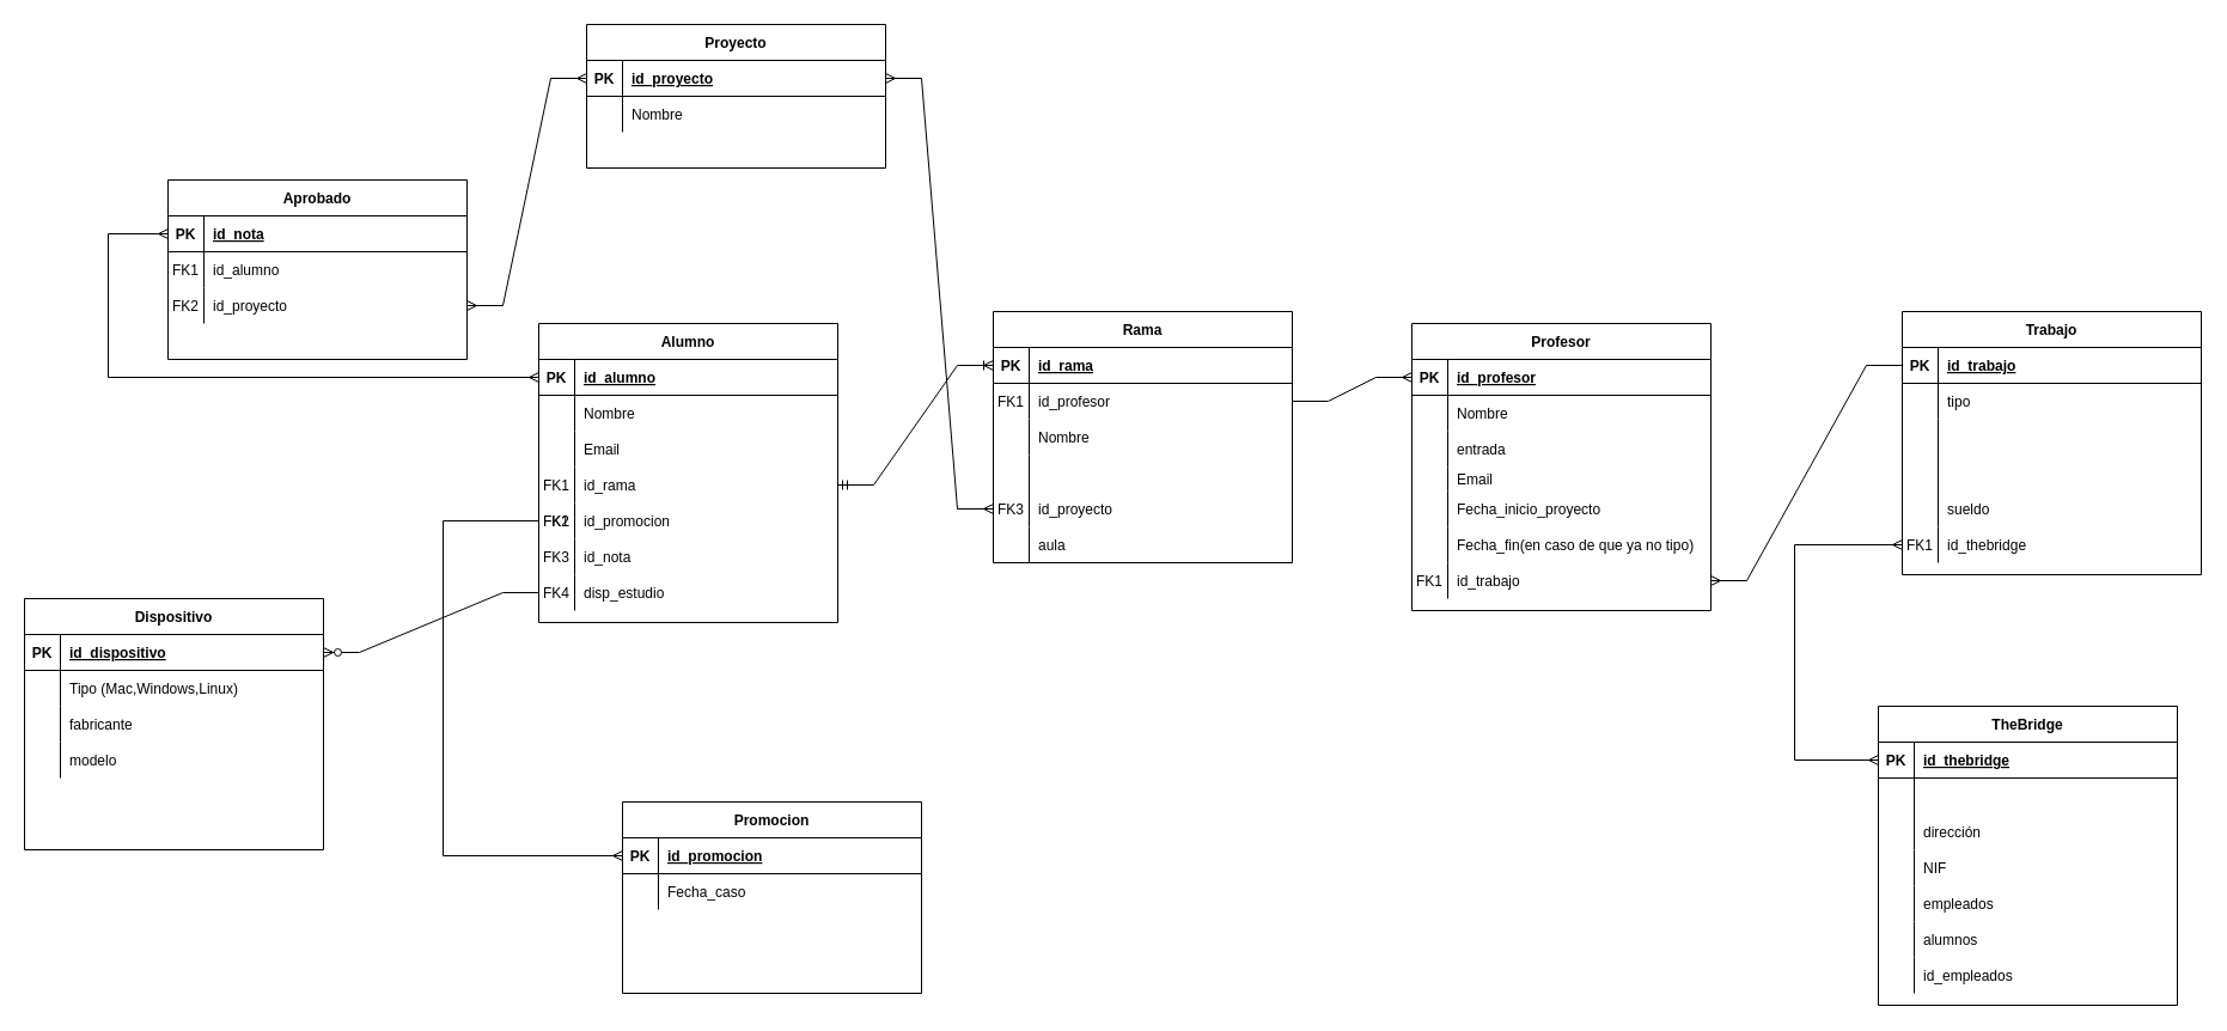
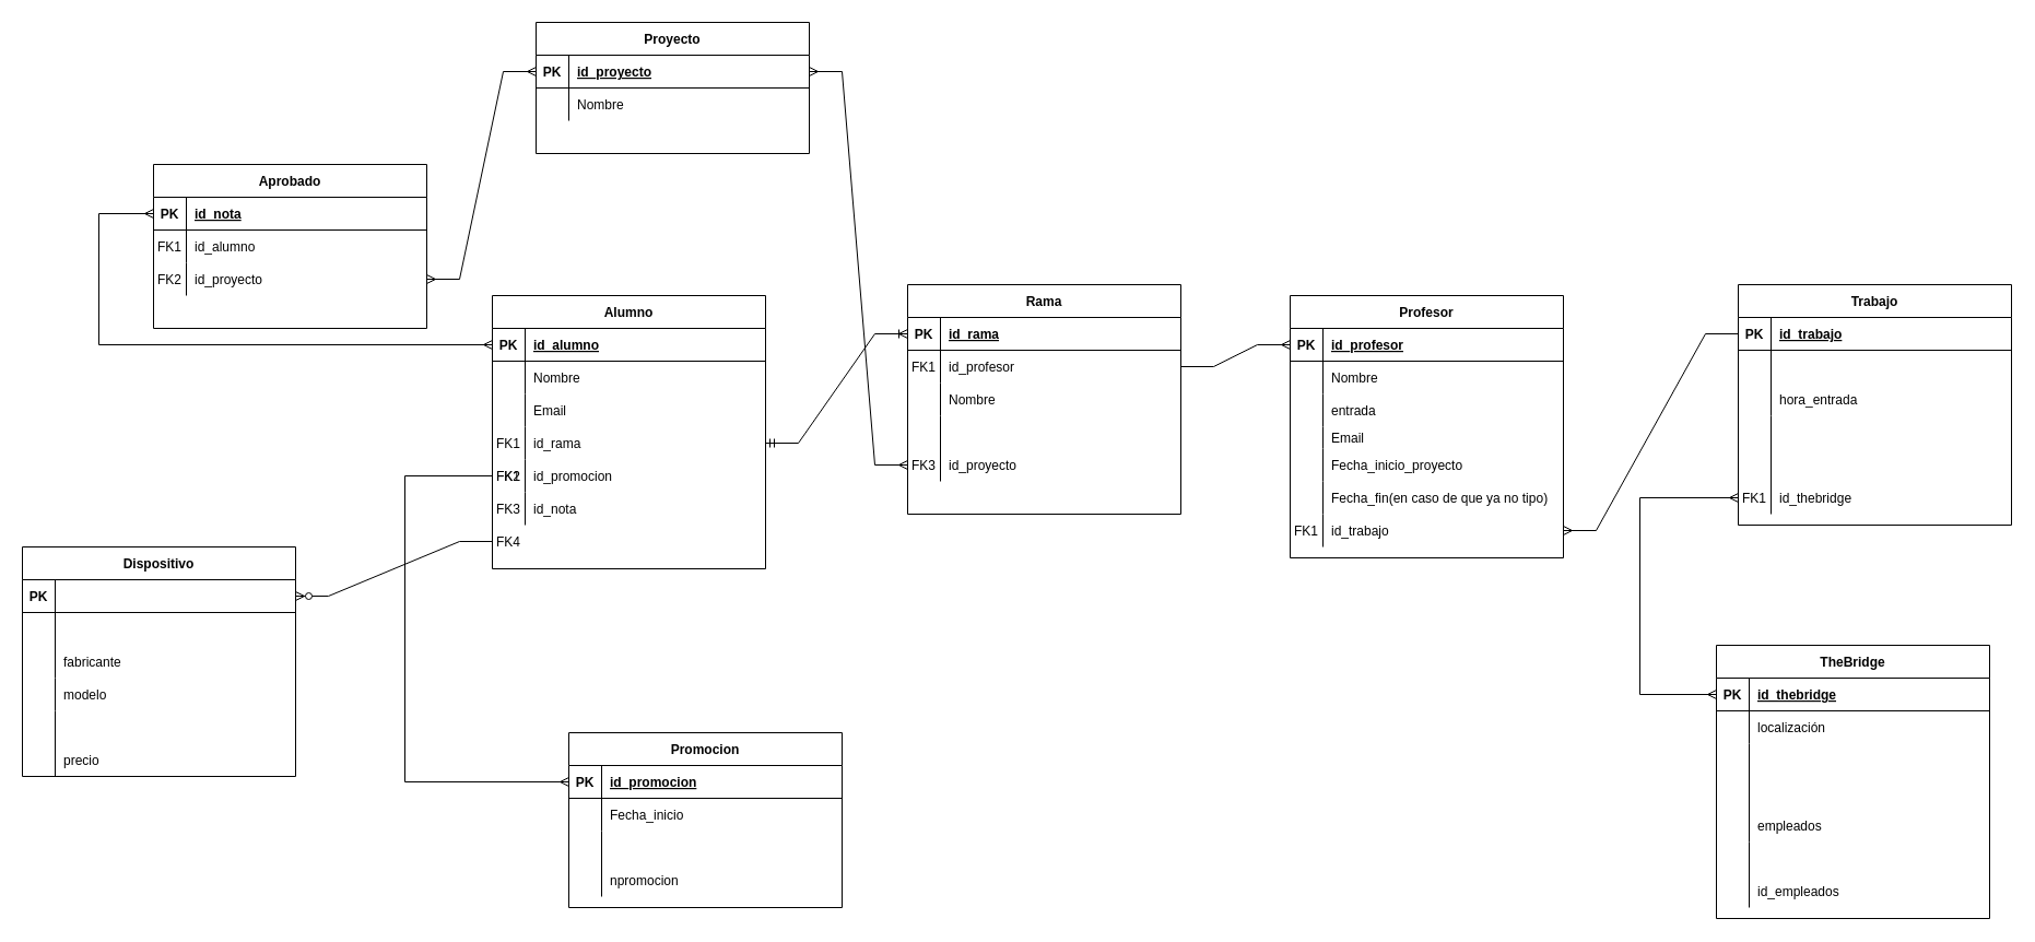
- <mxCell id="110" value="tipo" style="shape=partialRectangle;overflow=hidden;connectable=0;fillColor=none;top=0;left=0;bottom=0;right=0;align=left;spacingLeft=6;" parent="108" vertex="1"><mxGeometry x="30" width="220" height="30" as="geometry"><mxRectangle width="220" height="30" as="alternateBounds" /></mxGeometry></mxCell>
+ <mxCell id="113" value="hora_entrada" style="shape=partialRectangle;overflow=hidden;connectable=0;fillColor=none;top=0;left=0;bottom=0;right=0;align=left;spacingLeft=6;" parent="111" vertex="1"><mxGeometry x="30" width="220" height="30" as="geometry"><mxRectangle width="220" height="30" as="alternateBounds" /></mxGeometry></mxCell>
- <mxCell id="118" value="sueldo" style="shape=partialRectangle;overflow=hidden;connectable=0;fillColor=none;top=0;left=0;bottom=0;right=0;align=left;spacingLeft=6;" parent="116" vertex="1"><mxGeometry x="30" width="220" height="30" as="geometry"><mxRectangle width="220" height="30" as="alternateBounds" /></mxGeometry></mxCell>
- <mxCell id="42" value="aula" style="shape=partialRectangle;overflow=hidden;connectable=0;fillColor=none;top=0;left=0;bottom=0;right=0;align=left;spacingLeft=6;" parent="40" vertex="1"><mxGeometry x="30" width="220" height="30" as="geometry"><mxRectangle width="220" height="30" as="alternateBounds" /></mxGeometry></mxCell>
- <mxCell id="23" value="disp_estudio" style="shape=partialRectangle;overflow=hidden;connectable=0;fillColor=none;top=0;left=0;bottom=0;right=0;align=left;spacingLeft=6;" parent="21" vertex="1"><mxGeometry x="30" width="220" height="30" as="geometry"><mxRectangle width="220" height="30" as="alternateBounds" /></mxGeometry></mxCell>
- <mxCell id="149" value="id_dispositivo" style="shape=partialRectangle;overflow=hidden;connectable=0;fillColor=none;top=0;left=0;bottom=0;right=0;align=left;spacingLeft=6;fontStyle=5;" parent="147" vertex="1"><mxGeometry x="30" width="220" height="30" as="geometry"><mxRectangle width="220" height="30" as="alternateBounds" /></mxGeometry></mxCell>
- <mxCell id="152" value="Tipo (Mac,Windows,Linux)" style="shape=partialRectangle;overflow=hidden;connectable=0;fillColor=none;top=0;left=0;bottom=0;right=0;align=left;spacingLeft=6;" parent="150" vertex="1"><mxGeometry x="30" width="220" height="30" as="geometry"><mxRectangle width="220" height="30" as="alternateBounds" /></mxGeometry></mxCell>
+ <mxCell id="129" value="localización" style="shape=partialRectangle;overflow=hidden;connectable=0;fillColor=none;top=0;left=0;bottom=0;right=0;align=left;spacingLeft=6;" parent="127" vertex="1"><mxGeometry x="30" width="220" height="30" as="geometry"><mxRectangle width="220" height="30" as="alternateBounds" /></mxGeometry></mxCell>
+ <mxCell id="163" value="precio" style="shape=partialRectangle;overflow=hidden;connectable=0;fillColor=none;top=0;left=0;bottom=0;right=0;align=left;spacingLeft=6;" parent="161" vertex="1"><mxGeometry x="30" width="220" height="30" as="geometry"><mxRectangle width="220" height="30" as="alternateBounds" /></mxGeometry></mxCell>
- <mxCell id="132" value="dirección" style="shape=partialRectangle;overflow=hidden;connectable=0;fillColor=none;top=0;left=0;bottom=0;right=0;align=left;spacingLeft=6;" parent="130" vertex="1"><mxGeometry x="30" width="220" height="30" as="geometry"><mxRectangle width="220" height="30" as="alternateBounds" /></mxGeometry></mxCell>
- <mxCell id="135" value="NIF" style="shape=partialRectangle;overflow=hidden;connectable=0;fillColor=none;top=0;left=0;bottom=0;right=0;align=left;spacingLeft=6;" parent="133" vertex="1"><mxGeometry x="30" width="220" height="30" as="geometry"><mxRectangle width="220" height="30" as="alternateBounds" /></mxGeometry></mxCell>
- <mxCell id="80" value="Fecha_caso" style="shape=partialRectangle;overflow=hidden;connectable=0;fillColor=none;top=0;left=0;bottom=0;right=0;align=left;spacingLeft=6;" parent="78" vertex="1"><mxGeometry x="30" width="220" height="30" as="geometry"><mxRectangle width="220" height="30" as="alternateBounds" /></mxGeometry></mxCell>
+ <mxCell id="80" value="Fecha_inicio" style="shape=partialRectangle;overflow=hidden;connectable=0;fillColor=none;top=0;left=0;bottom=0;right=0;align=left;spacingLeft=6;" parent="78" vertex="1"><mxGeometry x="30" width="220" height="30" as="geometry"><mxRectangle width="220" height="30" as="alternateBounds" /></mxGeometry></mxCell>
- <mxCell id="141" value="alumnos" style="shape=partialRectangle;overflow=hidden;connectable=0;fillColor=none;top=0;left=0;bottom=0;right=0;align=left;spacingLeft=6;" parent="139" vertex="1"><mxGeometry x="30" width="220" height="30" as="geometry"><mxRectangle width="220" height="30" as="alternateBounds" /></mxGeometry></mxCell>
+ <mxCell id="85" value="npromocion" style="shape=partialRectangle;overflow=hidden;connectable=0;fillColor=none;top=0;left=0;bottom=0;right=0;align=left;spacingLeft=6;" parent="83" vertex="1"><mxGeometry x="30" width="220" height="30" as="geometry"><mxRectangle width="220" height="30" as="alternateBounds" /></mxGeometry></mxCell>
